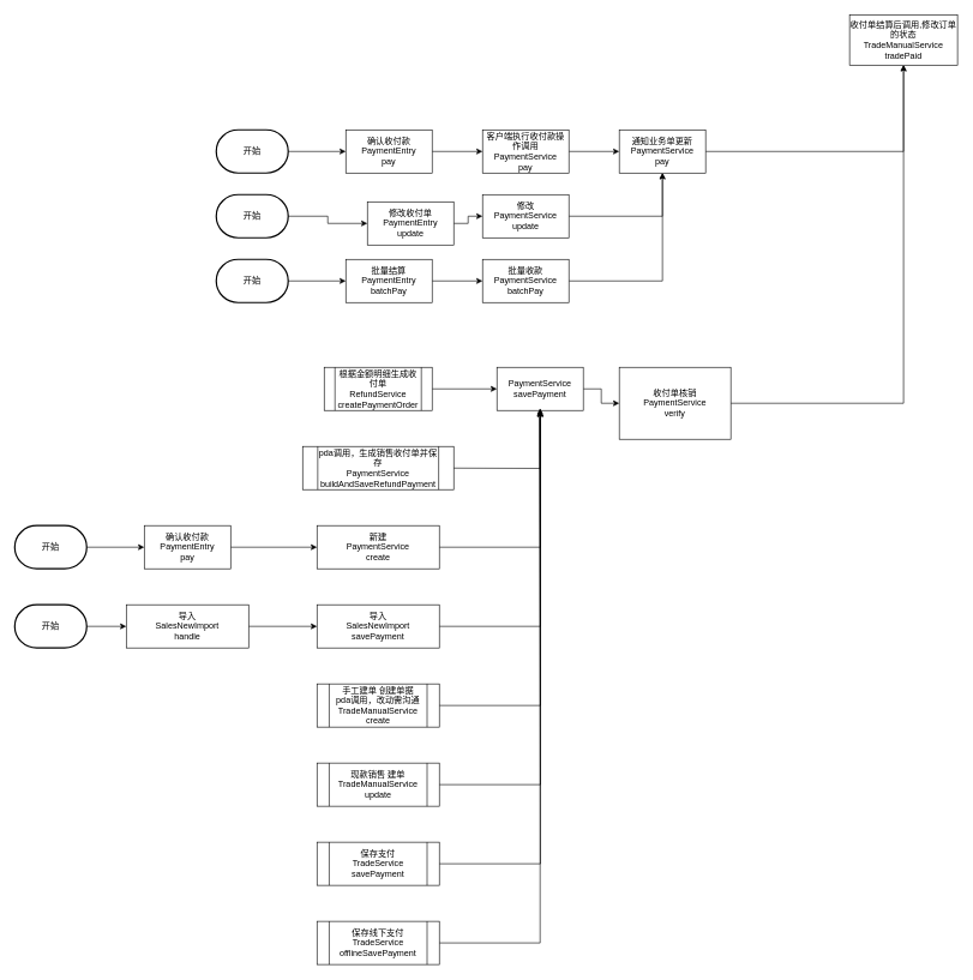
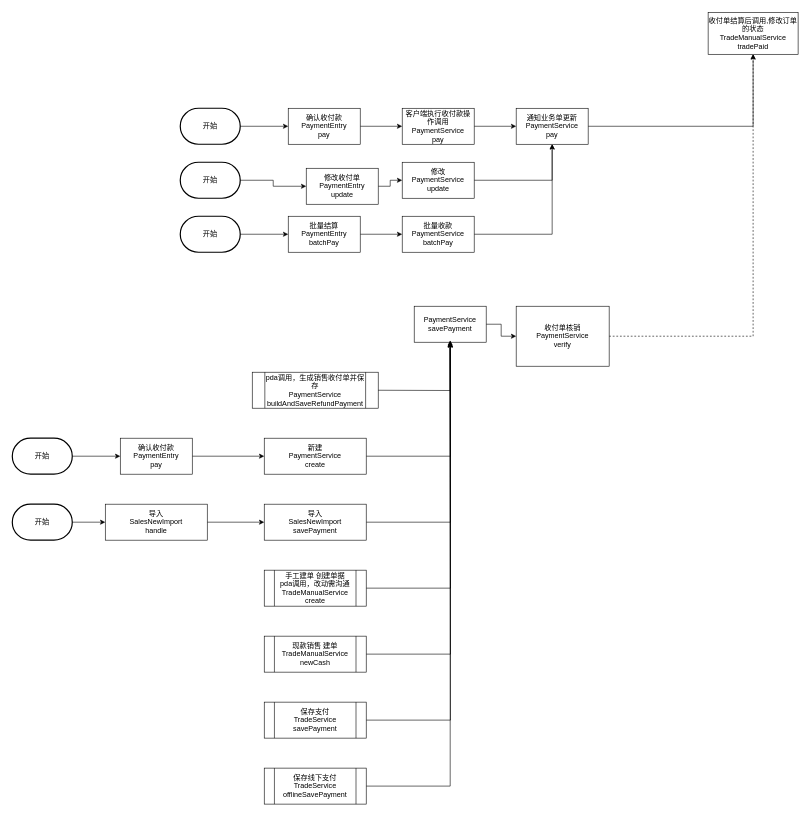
- <mxCell id="23" style="edgeStyle=orthogonalEdgeStyle;rounded=0;orthogonalLoop=1;jettySize=auto;html=1;exitX=1;exitY=0.5;exitDx=0;exitDy=0;entryX=0.5;entryY=1;entryDx=0;entryDy=0;" edge="1" parent="1" source="24" target="2"><mxGeometry relative="1" as="geometry" /></mxCell>
+ <mxCell id="23" style="edgeStyle=orthogonalEdgeStyle;rounded=0;orthogonalLoop=1;jettySize=auto;html=1;exitX=1;exitY=0.5;exitDx=0;exitDy=0;entryX=0.5;entryY=1;entryDx=0;entryDy=0;dashed=1;" edge="1" parent="1" source="24" target="2"><mxGeometry relative="1" as="geometry" /></mxCell>
- <mxCell id="37" value="&lt;span&gt;根据金额明细生成收付单&lt;/span&gt;&lt;br&gt;&lt;span&gt;RefundService&lt;/span&gt;&lt;br&gt;&lt;span&gt;createPaymentOrder&lt;/span&gt;" style="shape=process;whiteSpace=wrap;html=1;backgroundOutline=1;" parent="1" vertex="1"><mxGeometry x="450" y="510" width="150" height="60" as="geometry" /></mxCell>
- <mxCell id="27" style="edgeStyle=orthogonalEdgeStyle;rounded=0;orthogonalLoop=1;jettySize=auto;html=1;exitX=1;exitY=0.5;exitDx=0;exitDy=0;entryX=0;entryY=0.5;entryDx=0;entryDy=0;" parent="1" source="37" target="26" edge="1"><mxGeometry relative="1" as="geometry"><mxPoint x="600" y="540" as="sourcePoint" /></mxGeometry></mxCell>
- <mxCell id="48" value="现款销售 建单&lt;br&gt;TradeManualService&lt;br&gt;update" style="shape=process;whiteSpace=wrap;html=1;backgroundOutline=1;" parent="1" vertex="1"><mxGeometry x="440" y="1060" width="170" height="60" as="geometry" /></mxCell>
+ <mxCell id="48" value="现款销售 建单&lt;br&gt;TradeManualService&lt;br&gt;newCash" style="shape=process;whiteSpace=wrap;html=1;backgroundOutline=1;" parent="1" vertex="1"><mxGeometry x="440" y="1060" width="170" height="60" as="geometry" /></mxCell>
